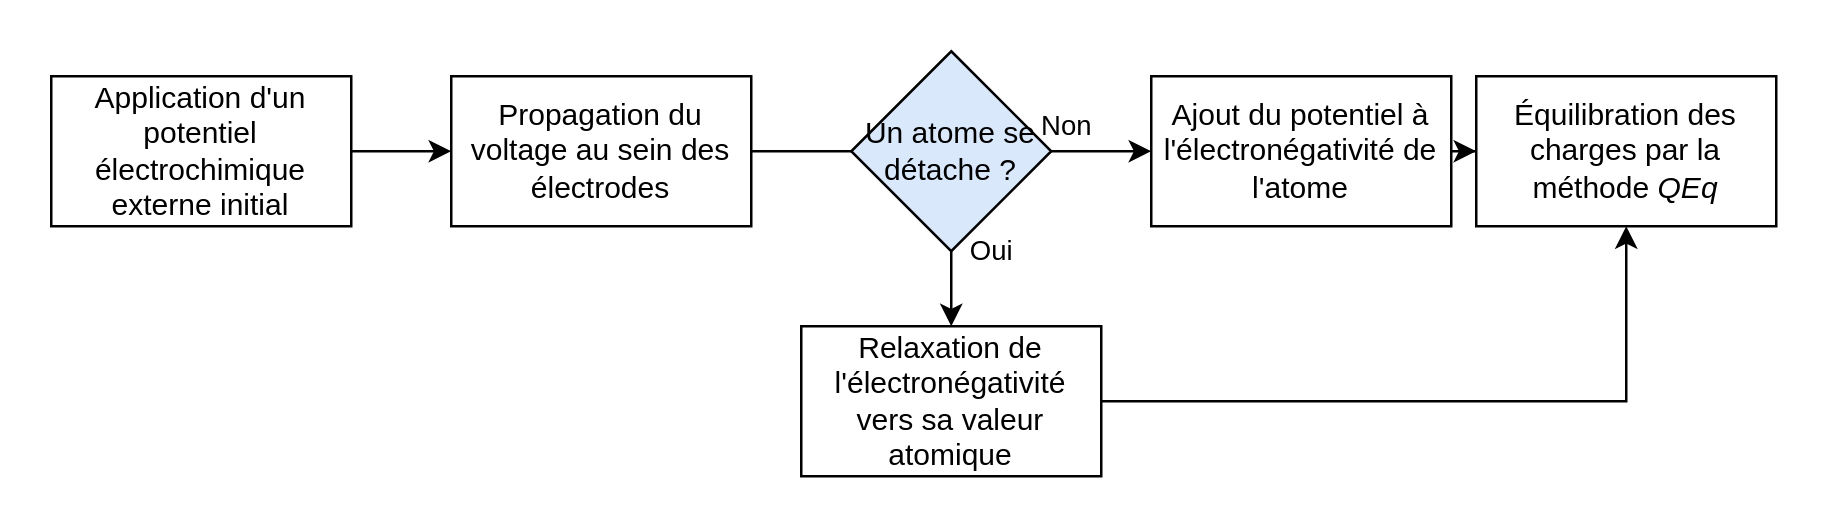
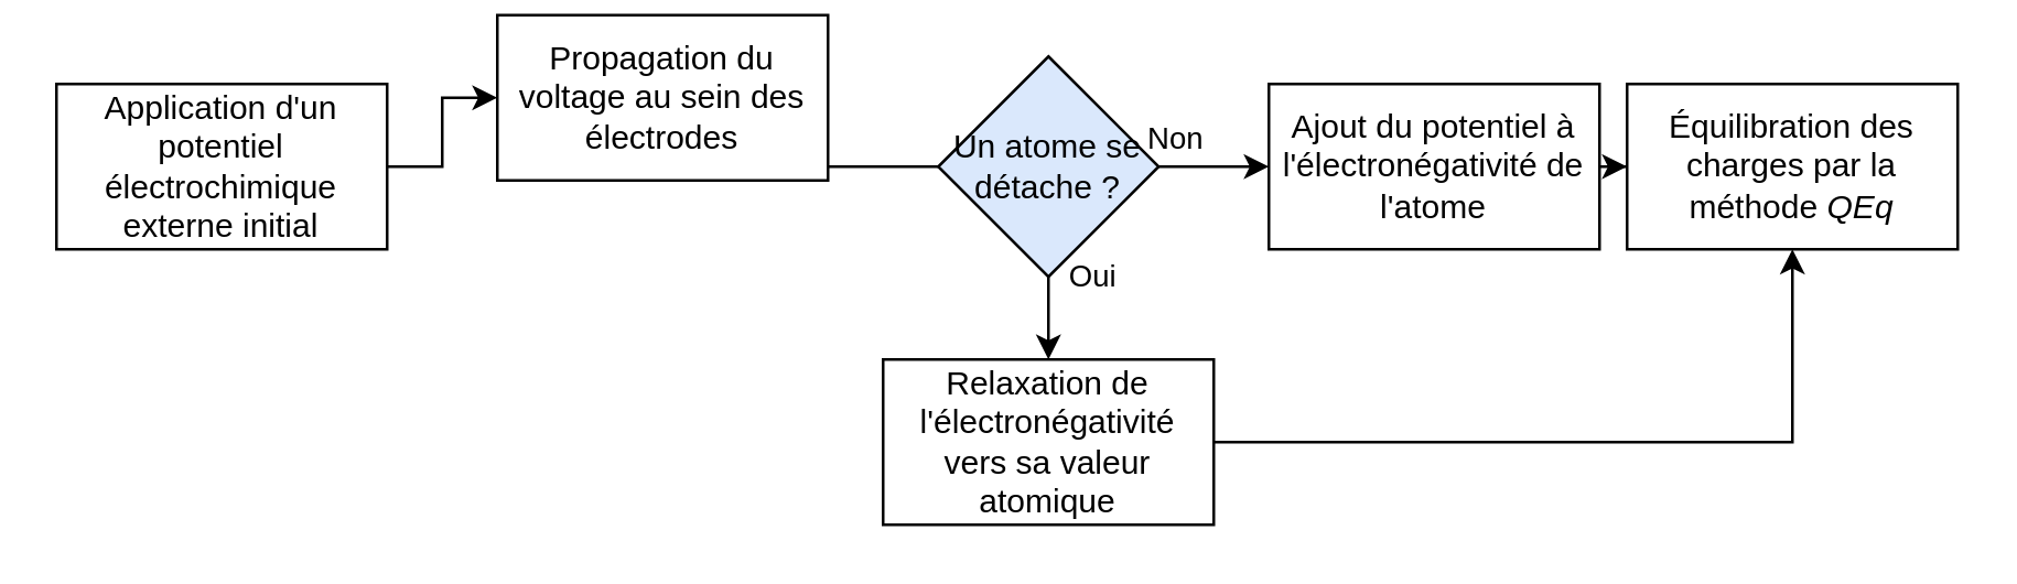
- <mxCell id="5" value="Propagation du voltage au sein des électrodes" style="rounded=0;whiteSpace=wrap;html=1;" vertex="1" parent="1"><mxGeometry x="180" y="30" width="120" height="60" as="geometry" /></mxCell>
+ <mxCell id="5" value="Propagation du voltage au sein des électrodes" style="rounded=0;whiteSpace=wrap;html=1;" vertex="1" parent="1"><mxGeometry x="180" y="5" width="120" height="60" as="geometry" /></mxCell>
